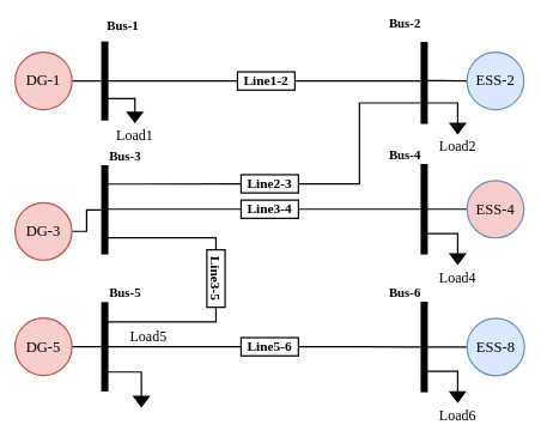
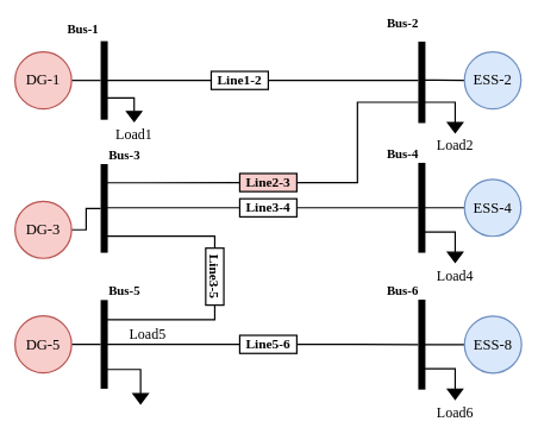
- <mxCell id="5" value="&lt;font face=&quot;Times New Roman&quot; style=&quot;font-size: 18px&quot;&gt;&lt;b&gt;Bus-1&lt;/b&gt;&lt;/font&gt;" style="text;html=1;align=center;verticalAlign=middle;resizable=0;points=[];autosize=1;strokeColor=none;strokeWidth=2;direction=west;" vertex="1" parent="1"><mxGeometry x="140.03" y="25.5" width="60" height="20" as="geometry" /></mxCell>
+ <mxCell id="5" value="&lt;font face=&quot;Times New Roman&quot; style=&quot;font-size: 18px&quot;&gt;&lt;b&gt;Bus-1&lt;/b&gt;&lt;/font&gt;" style="text;html=1;align=center;verticalAlign=middle;resizable=0;points=[];autosize=1;strokeColor=none;strokeWidth=2;direction=west;" vertex="1" parent="1"><mxGeometry x="85.03" y="30.5" width="60" height="20" as="geometry" /></mxCell>
- <mxCell id="10" value="&lt;font face=&quot;Times New Roman&quot; style=&quot;font-size: 19px&quot;&gt;&lt;b&gt;Line1-2&lt;/b&gt;&lt;/font&gt;" style="rounded=0;whiteSpace=wrap;html=1;strokeWidth=2;" vertex="1" parent="1"><mxGeometry x="330" y="99.69" width="80" height="25.37" as="geometry" /></mxCell>
+ <mxCell id="10" value="&lt;font face=&quot;Times New Roman&quot; style=&quot;font-size: 19px&quot;&gt;&lt;b&gt;Line1-2&lt;/b&gt;&lt;/font&gt;" style="rounded=0;whiteSpace=wrap;html=1;strokeWidth=2;" vertex="1" parent="1"><mxGeometry x="295" y="99.69" width="80" height="25.37" as="geometry" /></mxCell>
- <mxCell id="19" value="&lt;font face=&quot;Times New Roman&quot; style=&quot;font-size: 19px&quot;&gt;&lt;b&gt;Line2-3&lt;br&gt;&lt;/b&gt;&lt;/font&gt;" style="rounded=0;whiteSpace=wrap;html=1;strokeWidth=2;" vertex="1" parent="1"><mxGeometry x="335" y="243" width="80" height="25.37" as="geometry" /></mxCell>
+ <mxCell id="19" value="&lt;font face=&quot;Times New Roman&quot; style=&quot;font-size: 19px&quot;&gt;&lt;b&gt;Line2-3&lt;br&gt;&lt;/b&gt;&lt;/font&gt;" style="rounded=0;whiteSpace=wrap;html=1;strokeWidth=2;fillColor=#f8cecc;" vertex="1" parent="1"><mxGeometry x="335" y="243" width="80" height="25.37" as="geometry" /></mxCell>
- <mxCell id="31" value="&lt;span style=&quot;font-family: &amp;#34;times new roman&amp;#34; ; font-size: 21px&quot;&gt;ESS-4&lt;br&gt;&lt;/span&gt;" style="ellipse;whiteSpace=wrap;html=1;rounded=1;strokeColor=#6c8ebf;strokeWidth=2;fillColor=#f8cecc;direction=north;" vertex="1" parent="1"><mxGeometry x="649.995" y="251.085" width="79.25" height="80" as="geometry" /></mxCell>
+ <mxCell id="31" value="&lt;span style=&quot;font-family: &amp;#34;times new roman&amp;#34; ; font-size: 21px&quot;&gt;ESS-4&lt;br&gt;&lt;/span&gt;" style="ellipse;whiteSpace=wrap;html=1;rounded=1;strokeColor=#6c8ebf;strokeWidth=2;fillColor=#dae8fc;direction=north;" vertex="1" parent="1"><mxGeometry x="649.995" y="251.085" width="79.25" height="80" as="geometry" /></mxCell>
